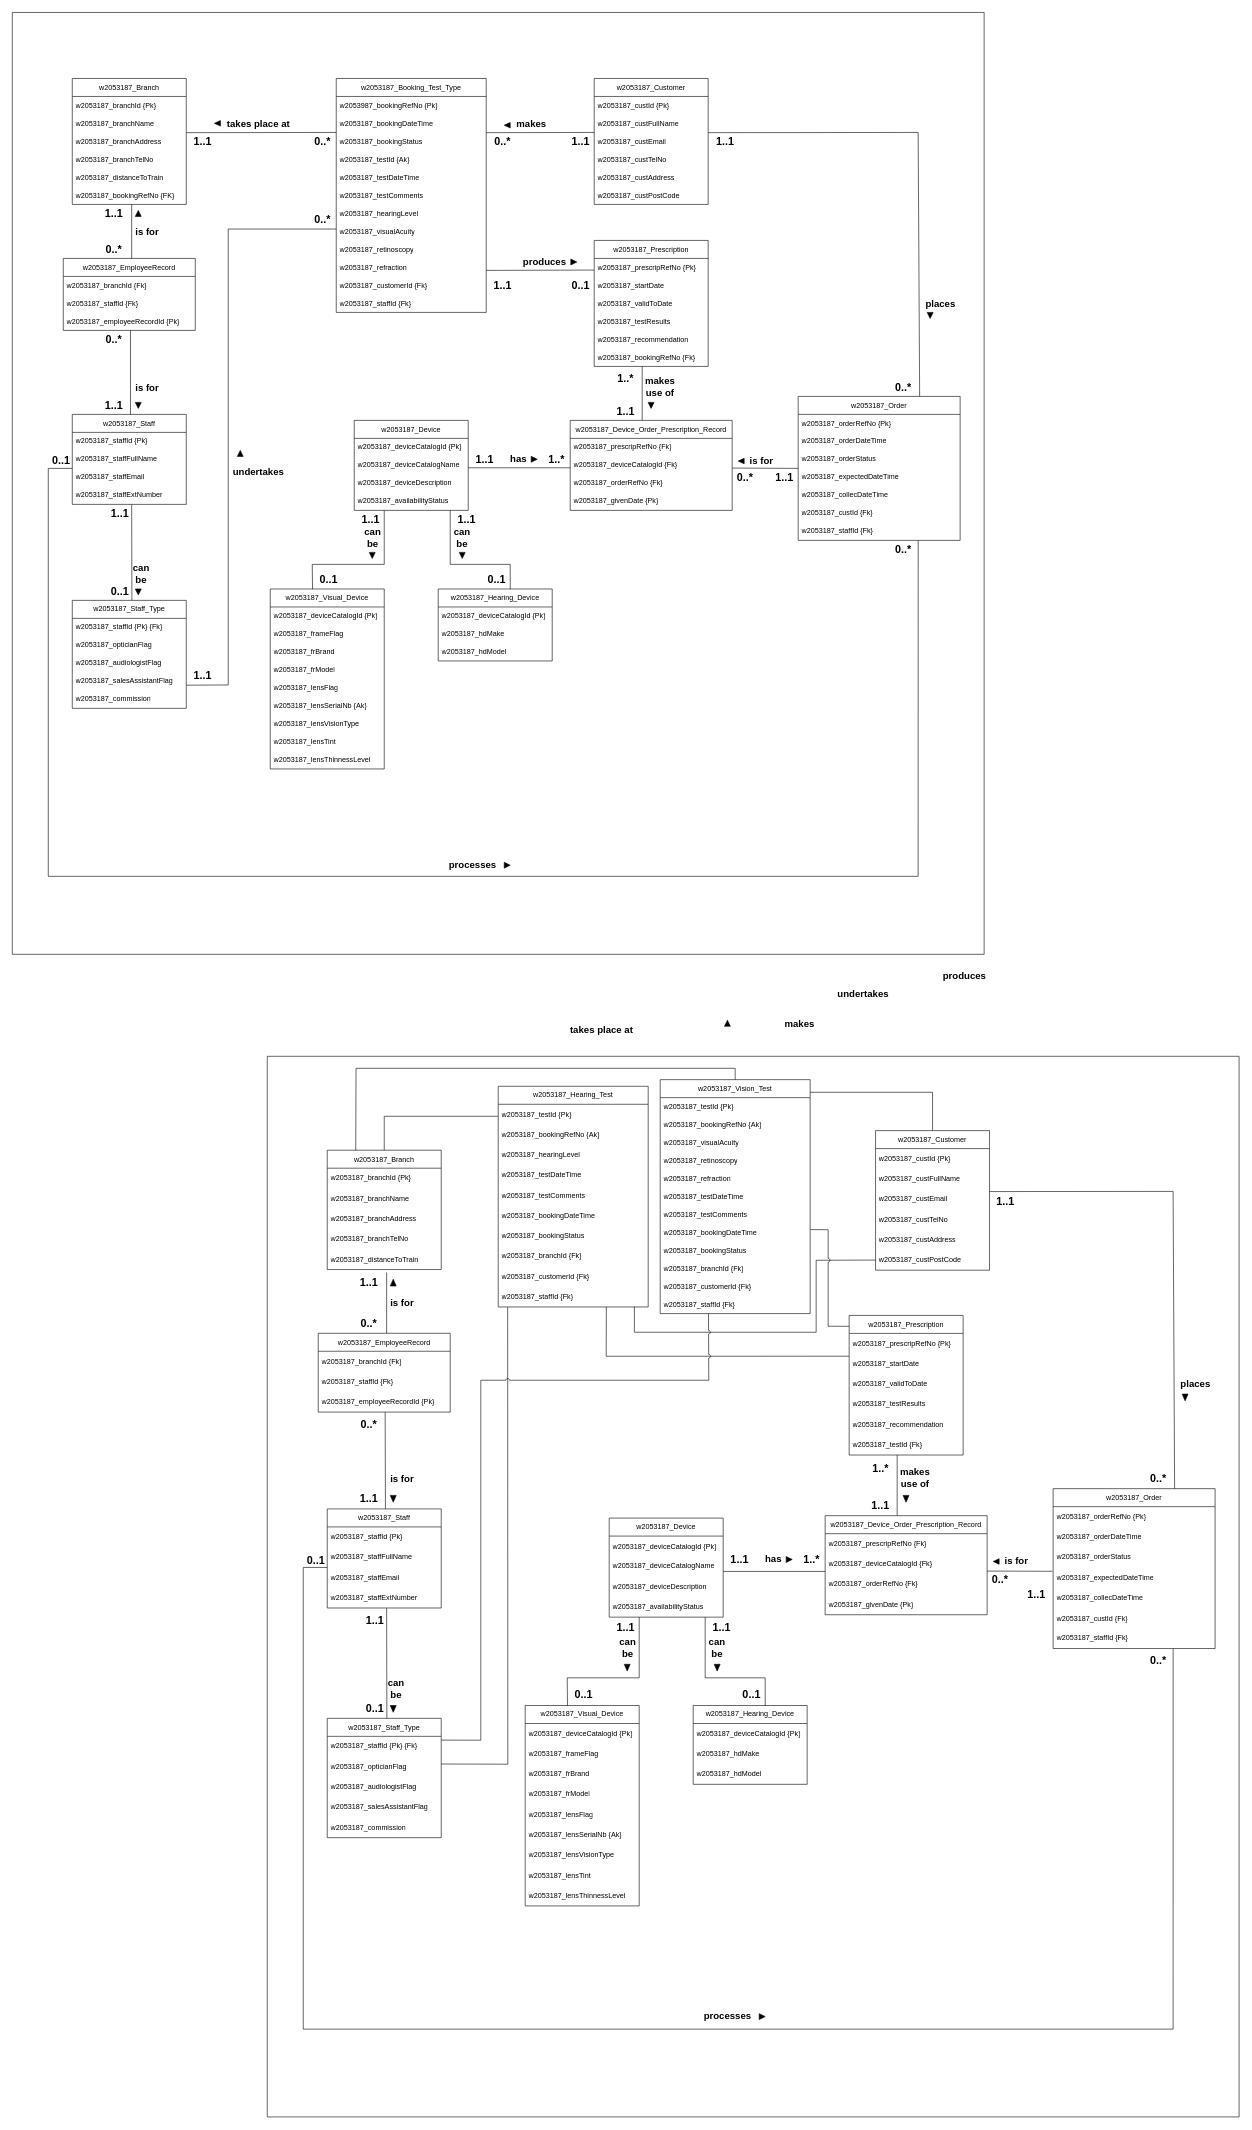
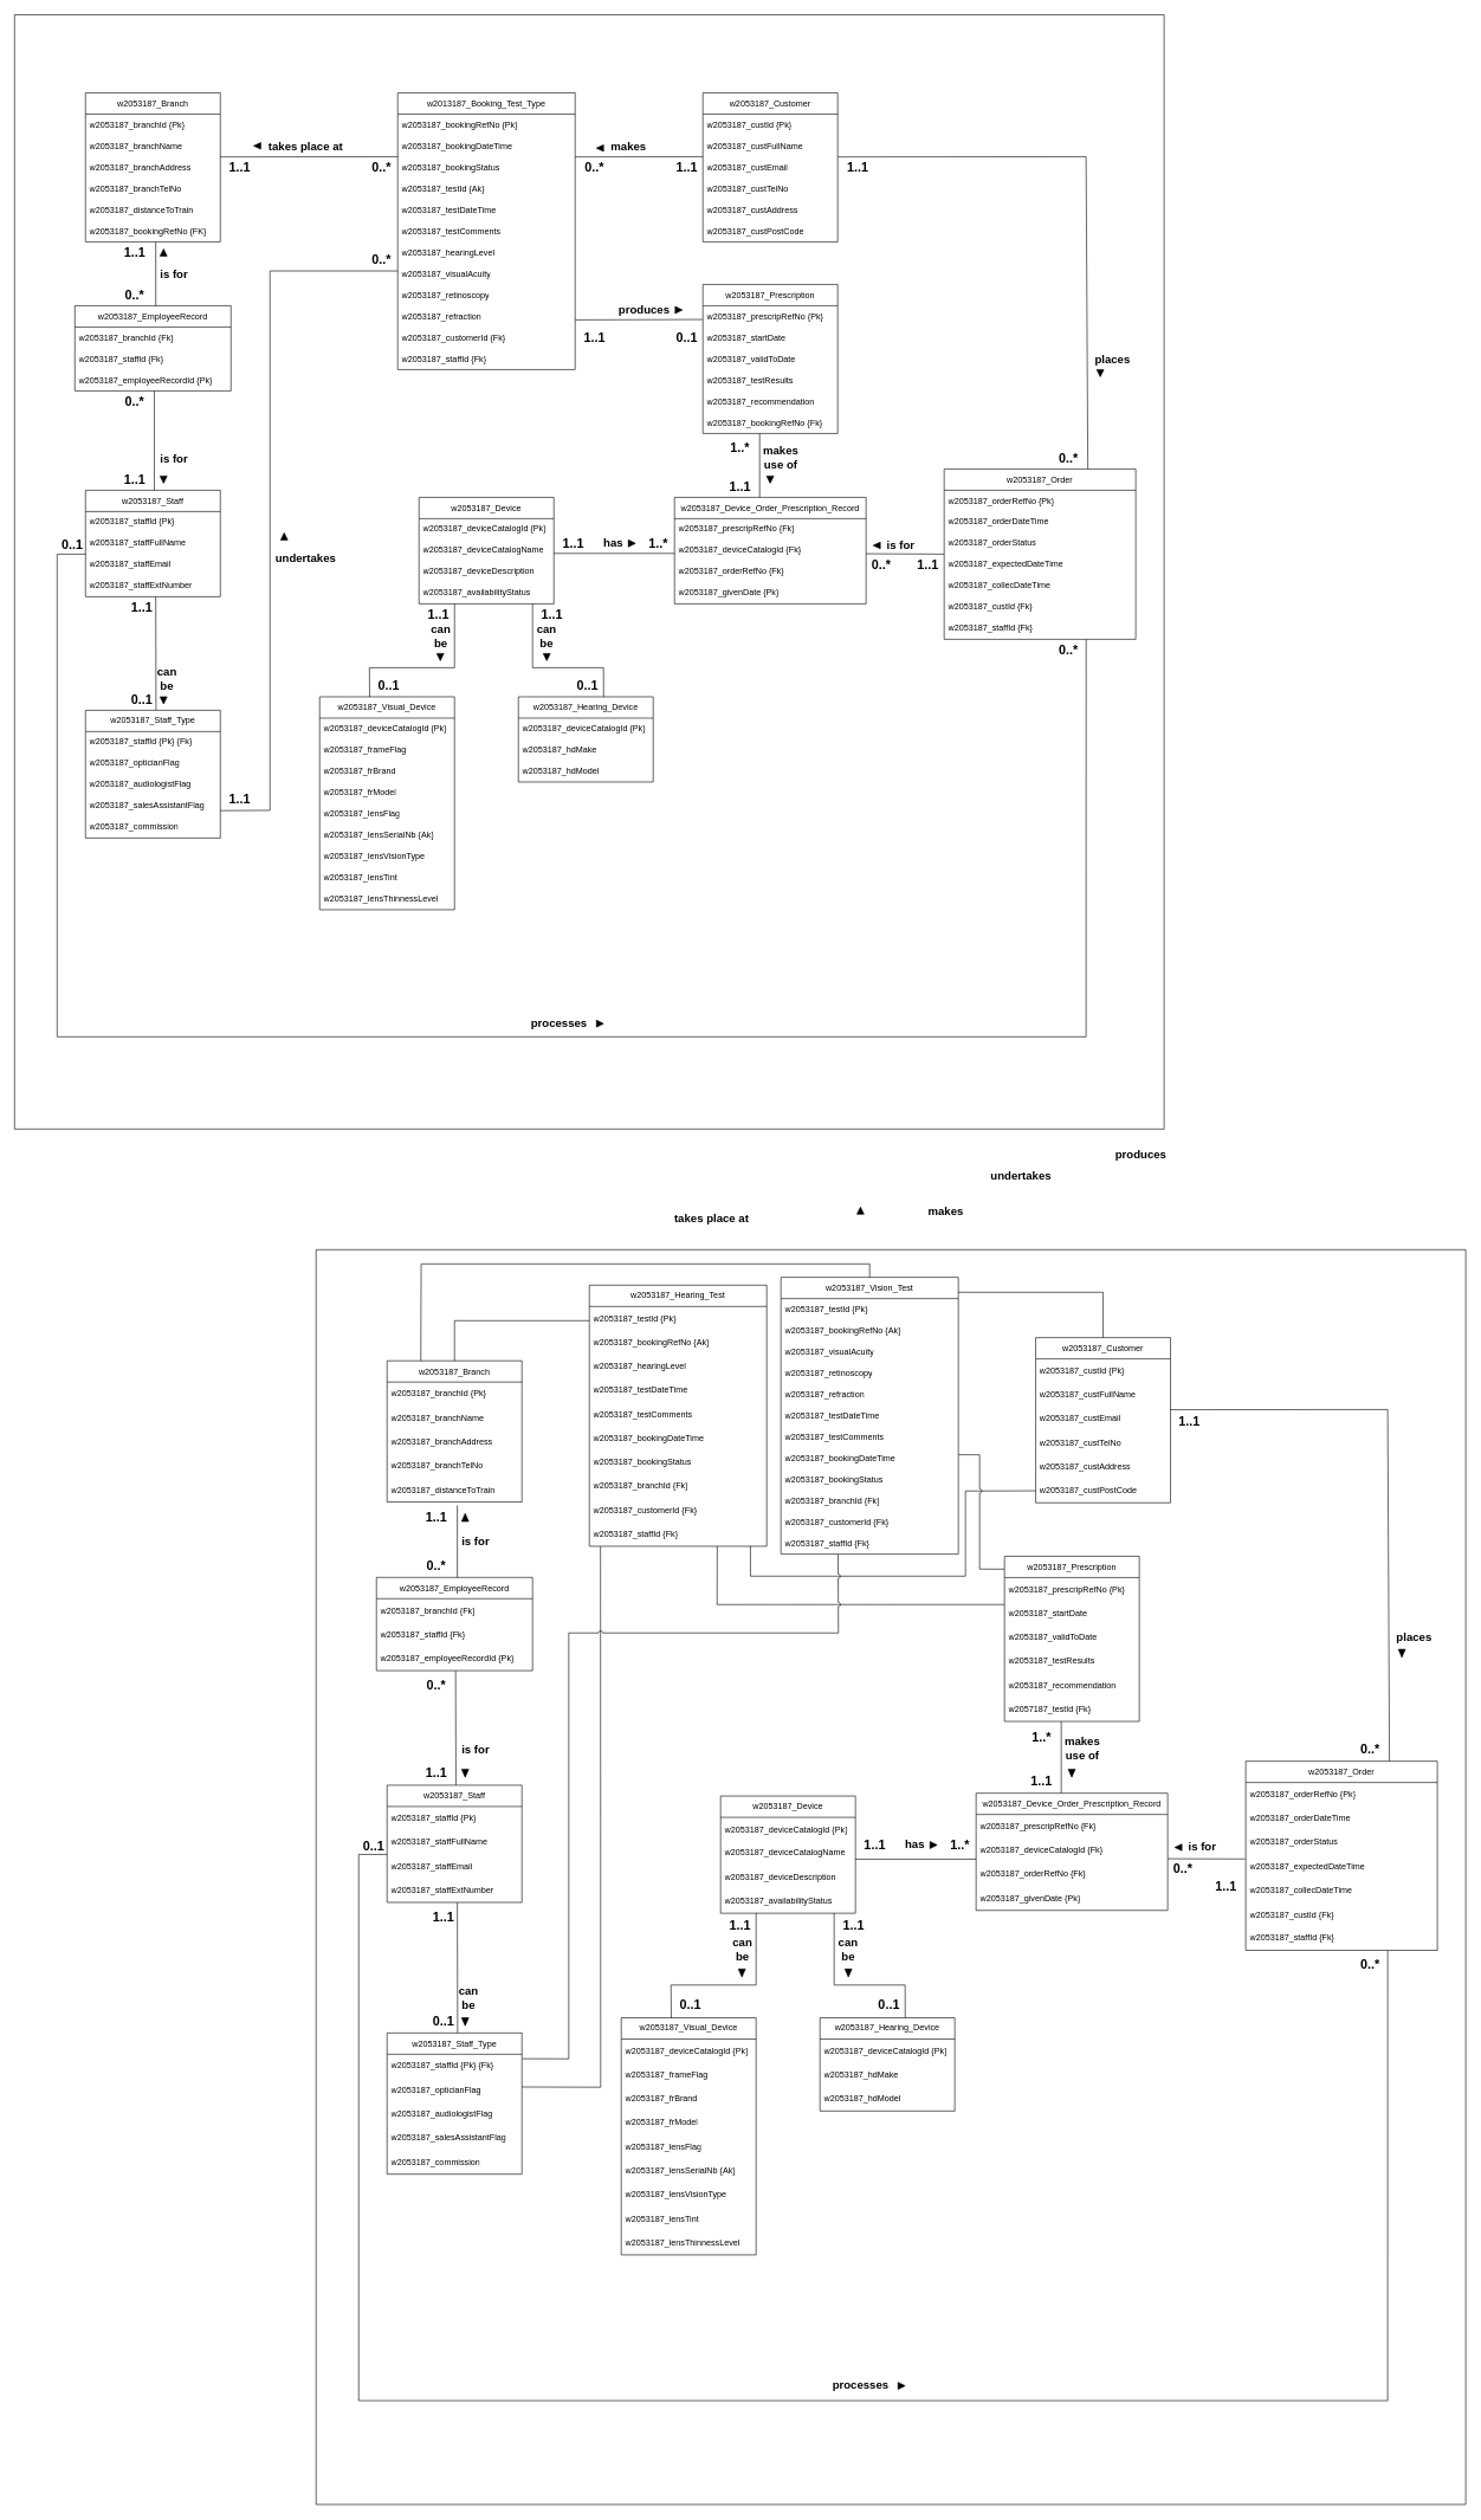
- <mxCell id="24" value="w2053187_Booking_Test_Type" style="swimlane;fontStyle=0;childLayout=stackLayout;horizontal=1;startSize=30;horizontalStack=0;resizeParent=1;resizeParentMax=0;resizeLast=0;collapsible=1;marginBottom=0;whiteSpace=wrap;html=1;" parent="1" vertex="1"><mxGeometry x="560" y="130" width="250" height="390" as="geometry" /></mxCell>
+ <mxCell id="24" value="w2013187_Booking_Test_Type" style="swimlane;fontStyle=0;childLayout=stackLayout;horizontal=1;startSize=30;horizontalStack=0;resizeParent=1;resizeParentMax=0;resizeLast=0;collapsible=1;marginBottom=0;whiteSpace=wrap;html=1;" parent="1" vertex="1"><mxGeometry x="560" y="130" width="250" height="390" as="geometry" /></mxCell>
- <mxCell id="25" value="w2053987_bookingRefNo {Pk}" style="text;strokeColor=none;fillColor=none;align=left;verticalAlign=middle;spacingLeft=4;spacingRight=4;overflow=hidden;points=[[0,0.5],[1,0.5]];portConstraint=eastwest;rotatable=0;whiteSpace=wrap;html=1;" parent="24" vertex="1"><mxGeometry y="30" width="250" height="30" as="geometry" /></mxCell>
+ <mxCell id="25" value="w2053187_bookingRefNo {Pk}" style="text;strokeColor=none;fillColor=none;align=left;verticalAlign=middle;spacingLeft=4;spacingRight=4;overflow=hidden;points=[[0,0.5],[1,0.5]];portConstraint=eastwest;rotatable=0;whiteSpace=wrap;html=1;" parent="24" vertex="1"><mxGeometry y="30" width="250" height="30" as="geometry" /></mxCell>
- <mxCell id="204" value="w2053187_testId {Fk}" style="text;strokeColor=none;fillColor=none;align=left;verticalAlign=middle;spacingLeft=4;spacingRight=4;overflow=hidden;points=[[0,0.5],[1,0.5]];portConstraint=eastwest;rotatable=0;whiteSpace=wrap;html=1;" vertex="1" parent="198"><mxGeometry y="198.917" width="190" height="33.783" as="geometry" /></mxCell>
+ <mxCell id="204" value="w2057187_testId {Fk}" style="text;strokeColor=none;fillColor=none;align=left;verticalAlign=middle;spacingLeft=4;spacingRight=4;overflow=hidden;points=[[0,0.5],[1,0.5]];portConstraint=eastwest;rotatable=0;whiteSpace=wrap;html=1;" vertex="1" parent="198"><mxGeometry y="198.917" width="190" height="33.783" as="geometry" /></mxCell>
